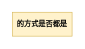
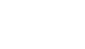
- <mxCell id="2" value="&lt;b&gt;的方式是否都是&lt;/b&gt;" style="rounded=0;whiteSpace=wrap;html=1;fillColor=#fff2cc;strokeColor=#d6b656;" vertex="1" parent="1"><mxGeometry x="20" y="20" width="100" height="40" as="geometry" /></mxCell>
